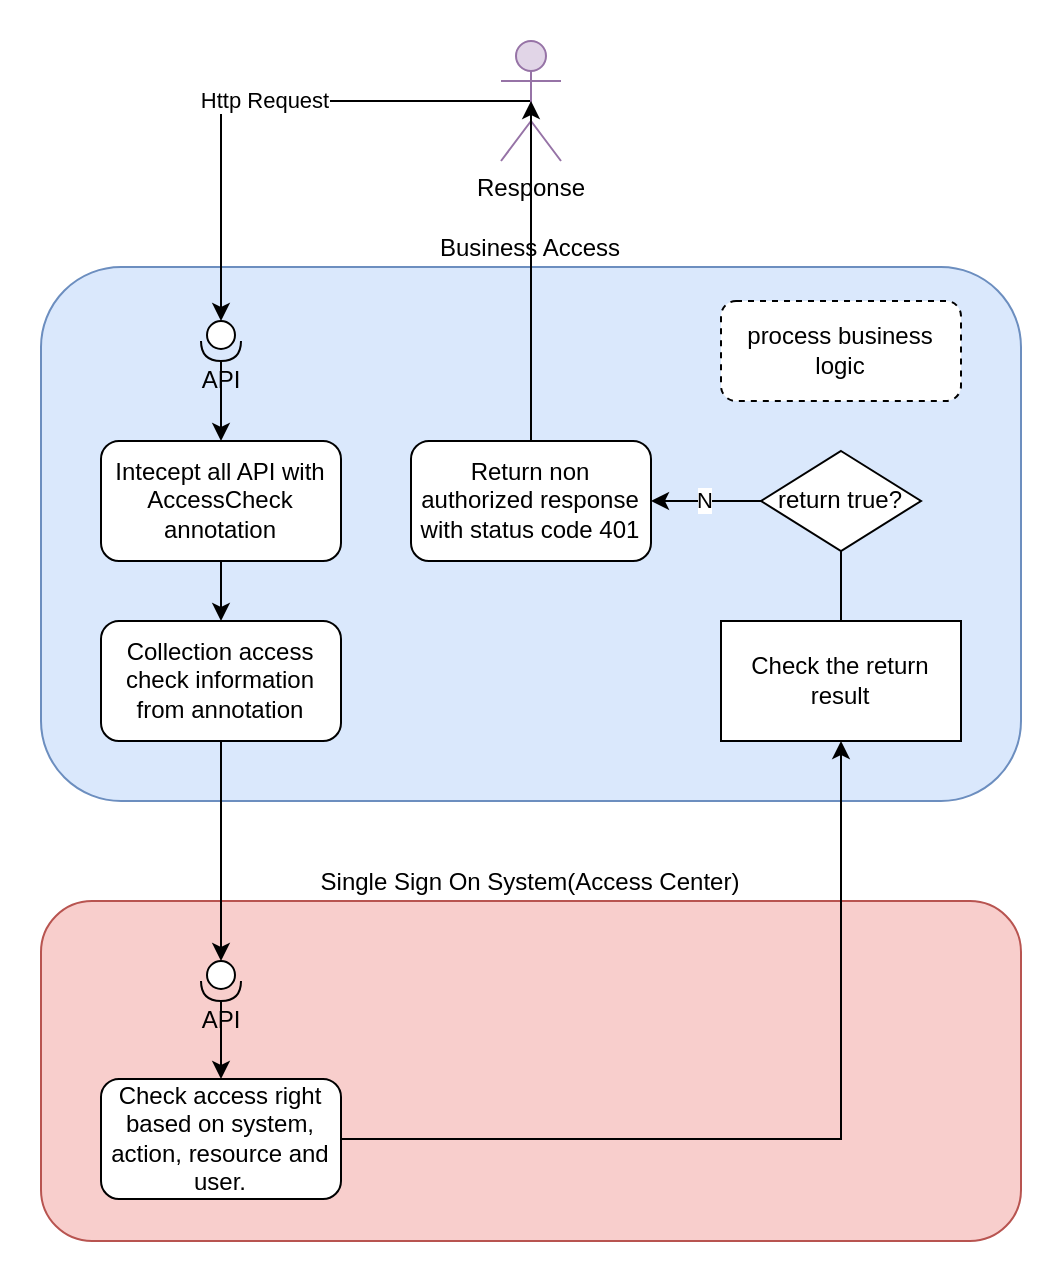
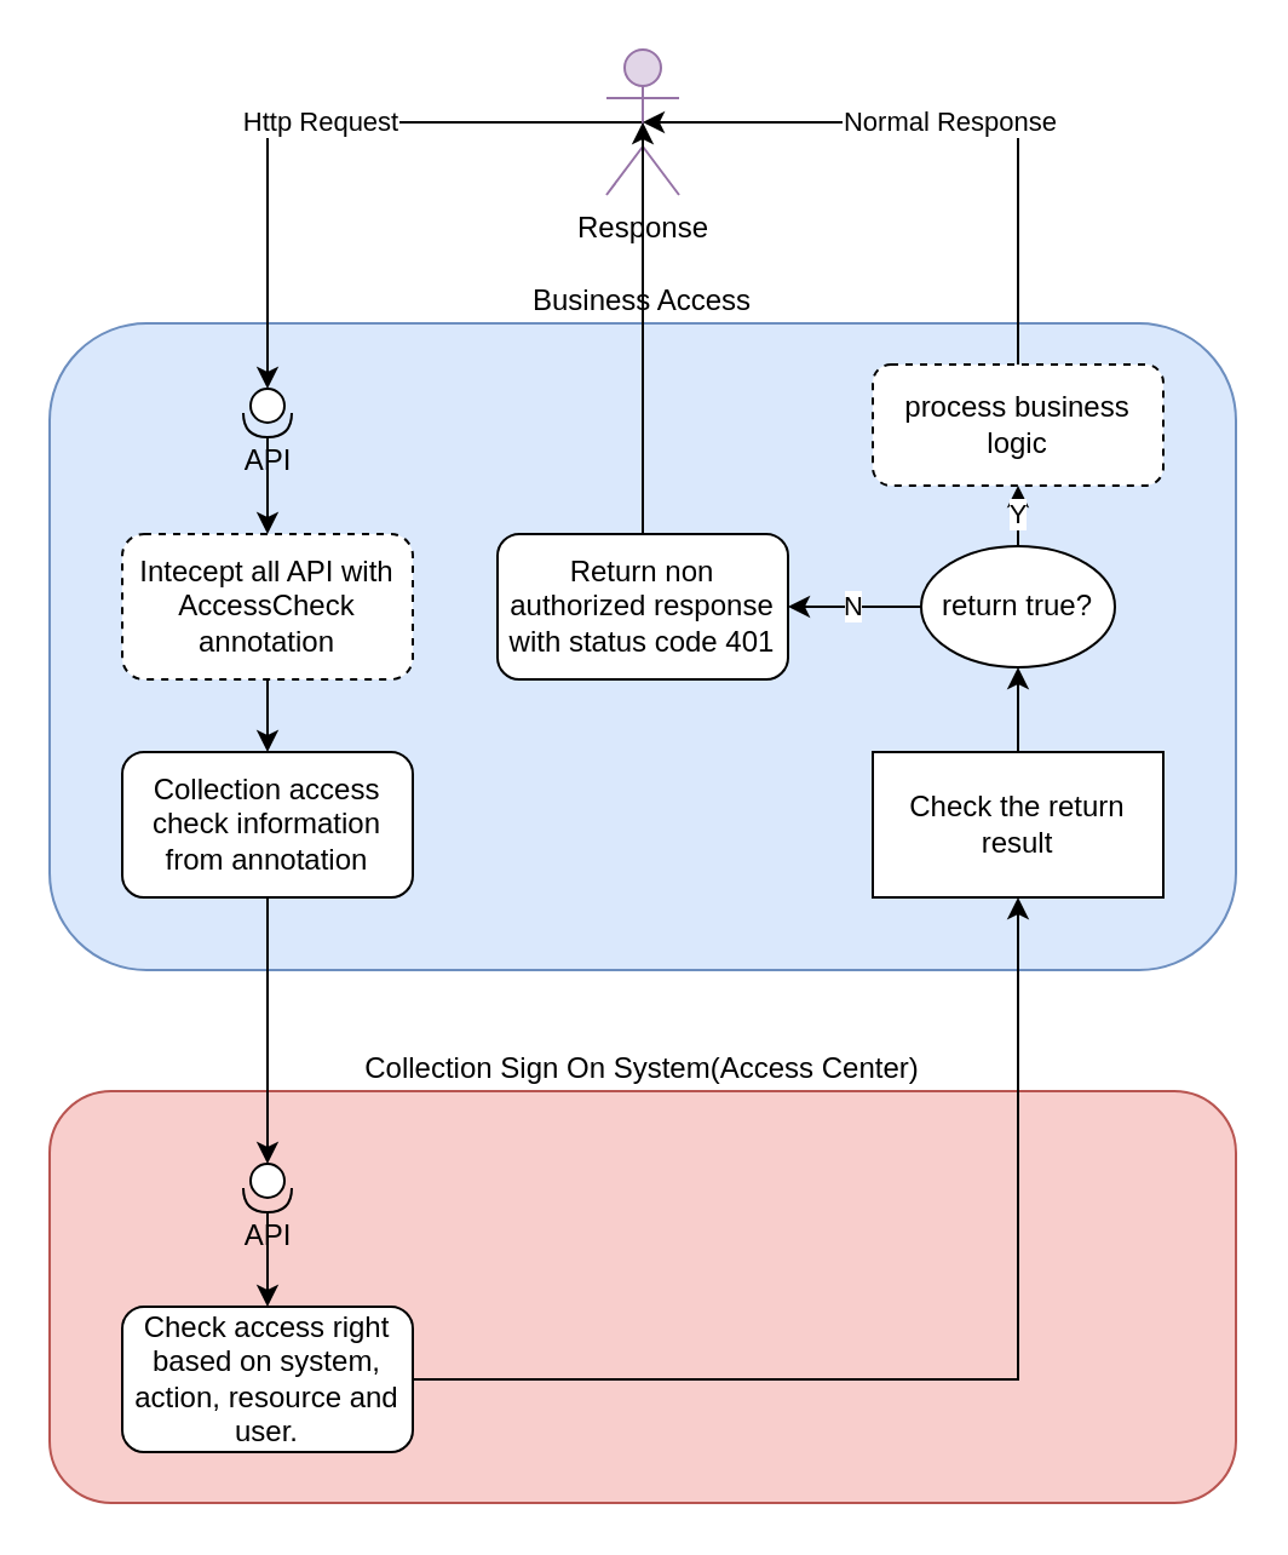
+ <mxCell id="21" value="Normal Response" style="edgeStyle=orthogonalEdgeStyle;rounded=0;orthogonalLoop=1;jettySize=auto;html=1;exitX=0.5;exitY=0;exitDx=0;exitDy=0;entryX=0.5;entryY=0.5;entryDx=0;entryDy=0;entryPerimeter=0;" edge="1" parent="1" source="22" target="4"><mxGeometry relative="1" as="geometry"><Array as="points"><mxPoint x="420" y="50" /></Array></mxGeometry></mxCell>
+ <mxCell id="18" value="Y" style="edgeStyle=orthogonalEdgeStyle;rounded=0;orthogonalLoop=1;jettySize=auto;html=1;exitX=0.5;exitY=0;exitDx=0;exitDy=0;entryX=0.5;entryY=1;entryDx=0;entryDy=0;" edge="1" parent="1" source="20" target="22"><mxGeometry relative="1" as="geometry" /></mxCell>
- <mxCell id="8" value="Intecept all API with AccessCheck annotation" style="rounded=1;whiteSpace=wrap;html=1;" vertex="1" parent="1"><mxGeometry x="50" y="220" width="120" height="60" as="geometry" /></mxCell>
+ <mxCell id="8" value="Intecept all API with AccessCheck annotation" style="rounded=1;whiteSpace=wrap;html=1;dashed=1;" vertex="1" parent="1"><mxGeometry x="50" y="220" width="120" height="60" as="geometry" /></mxCell>
- <mxCell id="20" value="return true?" style="rhombus;whiteSpace=wrap;html=1;" vertex="1" parent="1"><mxGeometry x="380" y="225" width="80" height="50" as="geometry" /></mxCell>
+ <mxCell id="20" value="return true?" style="ellipse;whiteSpace=wrap;html=1;" vertex="1" parent="1"><mxGeometry x="380" y="225" width="80" height="50" as="geometry" /></mxCell>
- <mxCell id="16" style="edgeStyle=orthogonalEdgeStyle;rounded=0;orthogonalLoop=1;jettySize=auto;html=1;exitX=0.5;exitY=0;exitDx=0;exitDy=0;entryX=0.5;entryY=1;entryDx=0;entryDy=0;endArrow=none;" edge="1" parent="1" source="17" target="20"><mxGeometry relative="1" as="geometry" /></mxCell>
+ <mxCell id="16" style="edgeStyle=orthogonalEdgeStyle;rounded=0;orthogonalLoop=1;jettySize=auto;html=1;exitX=0.5;exitY=0;exitDx=0;exitDy=0;entryX=0.5;entryY=1;entryDx=0;entryDy=0;" edge="1" parent="1" source="17" target="20"><mxGeometry relative="1" as="geometry" /></mxCell>
- <mxCell id="10" value="Single Sign On System(Access Center)" style="rounded=1;whiteSpace=wrap;html=1;labelPosition=center;verticalLabelPosition=top;align=center;verticalAlign=bottom;fillColor=#f8cecc;strokeColor=#b85450;" vertex="1" parent="1"><mxGeometry x="20" y="450" width="490" height="170" as="geometry" /></mxCell>
+ <mxCell id="10" value="Collection Sign On System(Access Center)" style="rounded=1;whiteSpace=wrap;html=1;labelPosition=center;verticalLabelPosition=top;align=center;verticalAlign=bottom;fillColor=#f8cecc;strokeColor=#b85450;" vertex="1" parent="1"><mxGeometry x="20" y="450" width="490" height="170" as="geometry" /></mxCell>
